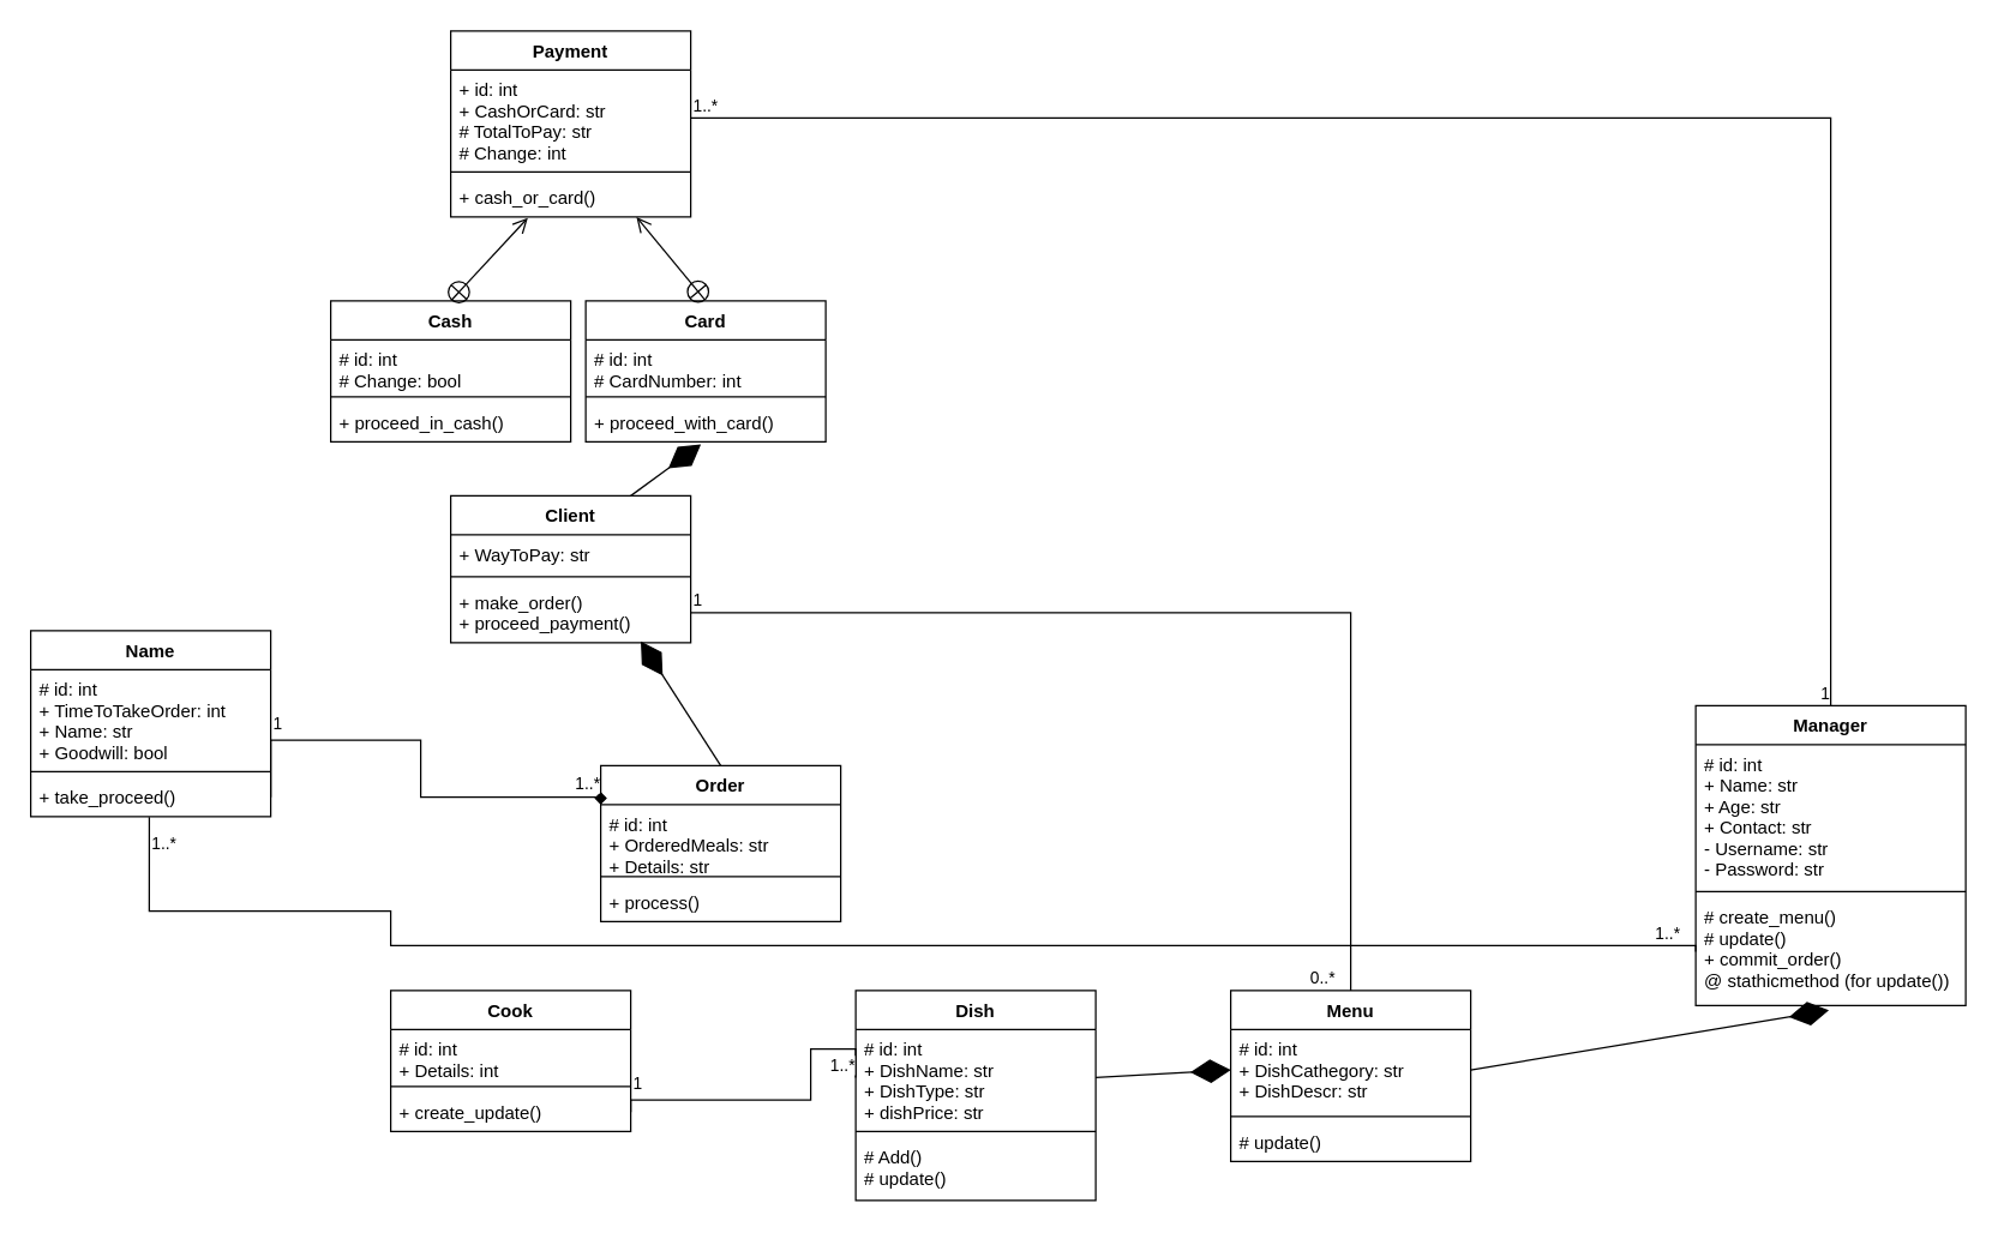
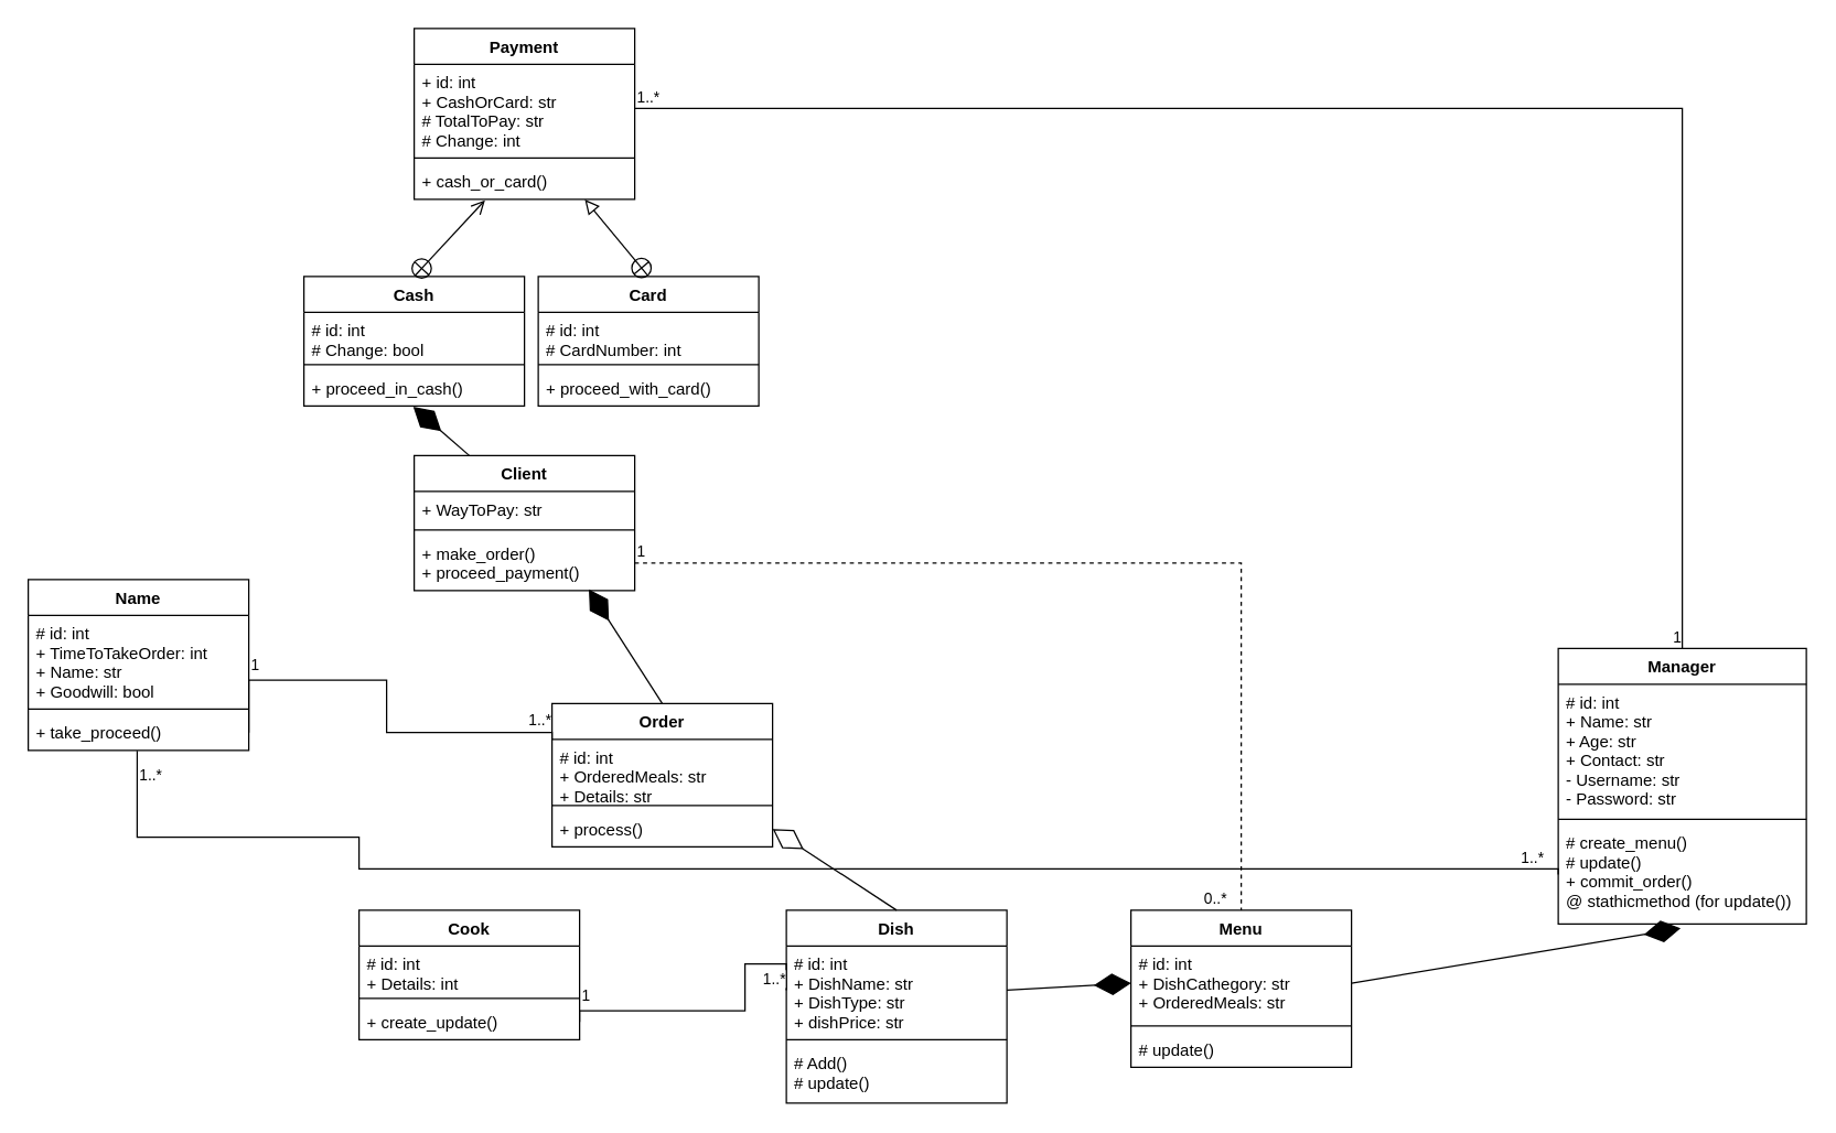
- <mxCell id="23" value="" style="endArrow=open;startArrow=circlePlus;endFill=0;startFill=0;endSize=8;html=1;rounded=0;entryX=0.774;entryY=1.005;entryDx=0;entryDy=0;entryPerimeter=0;exitX=0.5;exitY=0;exitDx=0;exitDy=0;" edge="1" parent="1" source="15" target="14"><mxGeometry width="160" relative="1" as="geometry"><mxPoint x="790" y="470" as="sourcePoint" /><mxPoint x="950" y="470" as="targetPoint" /></mxGeometry></mxCell>
+ <mxCell id="23" value="" style="endArrow=block;startArrow=circlePlus;endFill=0;startFill=0;endSize=8;html=1;rounded=0;entryX=0.774;entryY=1.005;entryDx=0;entryDy=0;entryPerimeter=0;exitX=0.5;exitY=0;exitDx=0;exitDy=0;" edge="1" parent="1" source="15" target="14"><mxGeometry width="160" relative="1" as="geometry"><mxPoint x="790" y="470" as="sourcePoint" /><mxPoint x="950" y="470" as="targetPoint" /></mxGeometry></mxCell>
- <mxCell id="44" value="" style="endArrow=diamondThin;endFill=1;endSize=24;html=1;rounded=0;entryX=0.48;entryY=1.064;entryDx=0;entryDy=0;entryPerimeter=0;exitX=0.75;exitY=0;exitDx=0;exitDy=0;" edge="1" parent="1" source="40" target="18"><mxGeometry width="160" relative="1" as="geometry"><mxPoint x="580" y="430" as="sourcePoint" /><mxPoint x="740" y="430" as="targetPoint" /></mxGeometry></mxCell>
+ <mxCell id="45" value="" style="endArrow=diamondThin;endFill=1;endSize=24;html=1;rounded=0;exitX=0.25;exitY=0;exitDx=0;exitDy=0;entryX=0.496;entryY=1.023;entryDx=0;entryDy=0;entryPerimeter=0;" edge="1" parent="1" source="40" target="22"><mxGeometry width="160" relative="1" as="geometry"><mxPoint x="580" y="430" as="sourcePoint" /><mxPoint x="300" y="280" as="targetPoint" /></mxGeometry></mxCell>
- <mxCell id="46" value="" style="endArrow=none;html=1;edgeStyle=orthogonalEdgeStyle;rounded=0;exitX=1;exitY=0.5;exitDx=0;exitDy=0;entryX=0.5;entryY=0;entryDx=0;entryDy=0;" edge="1" parent="1" source="43" target="2"><mxGeometry relative="1" as="geometry"><mxPoint x="580" y="430" as="sourcePoint" /><mxPoint x="740" y="430" as="targetPoint" /></mxGeometry></mxCell>
+ <mxCell id="46" value="" style="endArrow=none;html=1;edgeStyle=orthogonalEdgeStyle;rounded=0;exitX=1;exitY=0.5;exitDx=0;exitDy=0;entryX=0.5;entryY=0;entryDx=0;entryDy=0;dashed=1;" edge="1" parent="1" source="43" target="2"><mxGeometry relative="1" as="geometry"><mxPoint x="580" y="430" as="sourcePoint" /><mxPoint x="740" y="430" as="targetPoint" /></mxGeometry></mxCell>
- <mxCell id="59" value="" style="endArrow=diamond;html=1;edgeStyle=orthogonalEdgeStyle;rounded=0;entryX=0;entryY=0.25;entryDx=0;entryDy=0;exitX=1;exitY=0.5;exitDx=0;exitDy=0;" edge="1" parent="1" source="57" target="49"><mxGeometry relative="1" as="geometry"><mxPoint x="200" y="490" as="sourcePoint" /><mxPoint x="380" y="550" as="targetPoint" /><Array as="points"><mxPoint x="280" y="493" /><mxPoint x="280" y="531" /></Array></mxGeometry></mxCell>
+ <mxCell id="59" value="" style="endArrow=none;html=1;edgeStyle=orthogonalEdgeStyle;rounded=0;entryX=0;entryY=0.25;entryDx=0;entryDy=0;exitX=1;exitY=0.5;exitDx=0;exitDy=0;" edge="1" parent="1" source="57" target="49"><mxGeometry relative="1" as="geometry"><mxPoint x="200" y="490" as="sourcePoint" /><mxPoint x="380" y="550" as="targetPoint" /><Array as="points"><mxPoint x="280" y="493" /><mxPoint x="280" y="531" /></Array></mxGeometry></mxCell>
+ <mxCell id="53" value="" style="endArrow=diamondThin;endFill=0;endSize=24;html=1;rounded=0;exitX=0.5;exitY=0;exitDx=0;exitDy=0;entryX=1;entryY=0.5;entryDx=0;entryDy=0;" edge="1" parent="1" source="6" target="52"><mxGeometry width="160" relative="1" as="geometry"><mxPoint x="340" y="540" as="sourcePoint" /><mxPoint x="500" y="540" as="targetPoint" /></mxGeometry></mxCell>
- <mxCell id="3" value="# id: int&#10;+ DishCathegory: str&#10;+ DishDescr: str" style="text;strokeColor=none;fillColor=none;align=left;verticalAlign=top;spacingLeft=4;spacingRight=4;overflow=hidden;rotatable=0;points=[[0,0.5],[1,0.5]];portConstraint=eastwest;" vertex="1" parent="2"><mxGeometry y="26" width="160" height="54" as="geometry" /></mxCell>
+ <mxCell id="3" value="# id: int&#10;+ DishCathegory: str&#10;+ OrderedMeals: str" style="text;strokeColor=none;fillColor=none;align=left;verticalAlign=top;spacingLeft=4;spacingRight=4;overflow=hidden;rotatable=0;points=[[0,0.5],[1,0.5]];portConstraint=eastwest;" vertex="1" parent="2"><mxGeometry y="26" width="160" height="54" as="geometry" /></mxCell>
